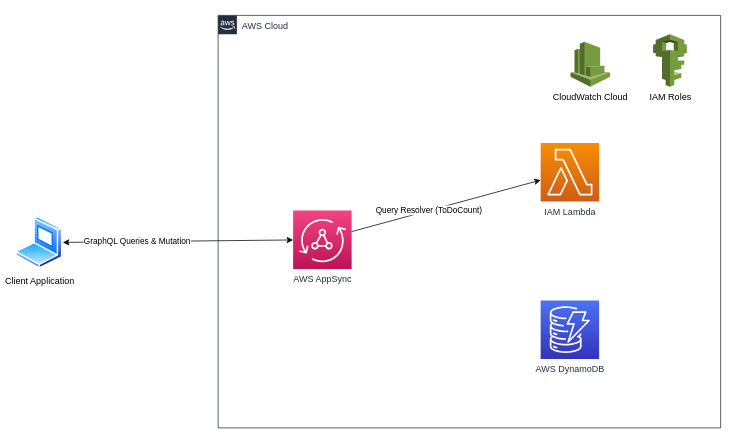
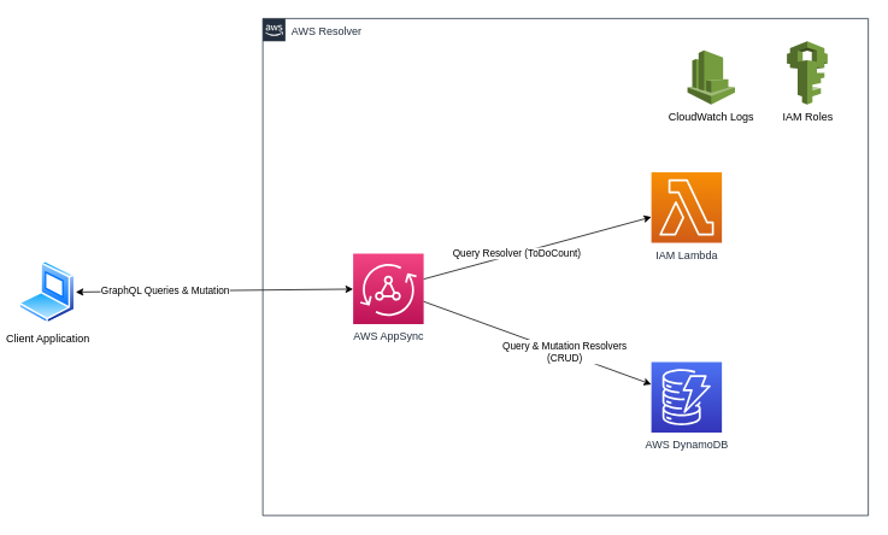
- <mxCell id="12" value="AWS Cloud" style="points=[[0,0],[0.25,0],[0.5,0],[0.75,0],[1,0],[1,0.25],[1,0.5],[1,0.75],[1,1],[0.75,1],[0.5,1],[0.25,1],[0,1],[0,0.75],[0,0.5],[0,0.25]];outlineConnect=0;gradientColor=none;html=1;whiteSpace=wrap;fontSize=12;fontStyle=0;shape=mxgraph.aws4.group;grIcon=mxgraph.aws4.group_aws_cloud_alt;strokeColor=#232F3E;fillColor=none;verticalAlign=top;align=left;spacingLeft=30;fontColor=#232F3E;dashed=0;" vertex="1" parent="1"><mxGeometry x="290" y="20" width="670" height="550" as="geometry" /></mxCell>
+ <mxCell id="12" value="AWS Resolver" style="points=[[0,0],[0.25,0],[0.5,0],[0.75,0],[1,0],[1,0.25],[1,0.5],[1,0.75],[1,1],[0.75,1],[0.5,1],[0.25,1],[0,1],[0,0.75],[0,0.5],[0,0.25]];outlineConnect=0;gradientColor=none;html=1;whiteSpace=wrap;fontSize=12;fontStyle=0;shape=mxgraph.aws4.group;grIcon=mxgraph.aws4.group_aws_cloud_alt;strokeColor=#232F3E;fillColor=none;verticalAlign=top;align=left;spacingLeft=30;fontColor=#232F3E;dashed=0;" vertex="1" parent="1"><mxGeometry x="290" y="20" width="670" height="550" as="geometry" /></mxCell>
- <mxCell id="14" value="CloudWatch Cloud" style="outlineConnect=0;dashed=0;verticalLabelPosition=bottom;verticalAlign=top;align=center;html=1;shape=mxgraph.aws3.cloudwatch;fillColor=#759C3E;gradientColor=none;" vertex="1" parent="1"><mxGeometry x="760" y="55" width="52.5" height="60" as="geometry" /></mxCell>
+ <mxCell id="14" value="CloudWatch Logs" style="outlineConnect=0;dashed=0;verticalLabelPosition=bottom;verticalAlign=top;align=center;html=1;shape=mxgraph.aws3.cloudwatch;fillColor=#759C3E;gradientColor=none;" vertex="1" parent="1"><mxGeometry x="760" y="55" width="52.5" height="60" as="geometry" /></mxCell>
+ <mxCell id="10" value="" style="endArrow=classic;html=1;" edge="1" parent="1" source="2" target="4"><mxGeometry width="50" height="50" relative="1" as="geometry"><mxPoint x="478" y="318.971" as="sourcePoint" /><mxPoint x="750" y="249.029" as="targetPoint" /></mxGeometry></mxCell>
+ <mxCell id="11" value="Query &amp;amp; Mutation Resolvers&lt;br&gt;(CRUD)" style="edgeLabel;html=1;align=center;verticalAlign=middle;resizable=0;points=[];" vertex="1" connectable="0" parent="10"><mxGeometry x="0.226" y="1" relative="1" as="geometry"><mxPoint x="1" as="offset" /></mxGeometry></mxCell>
